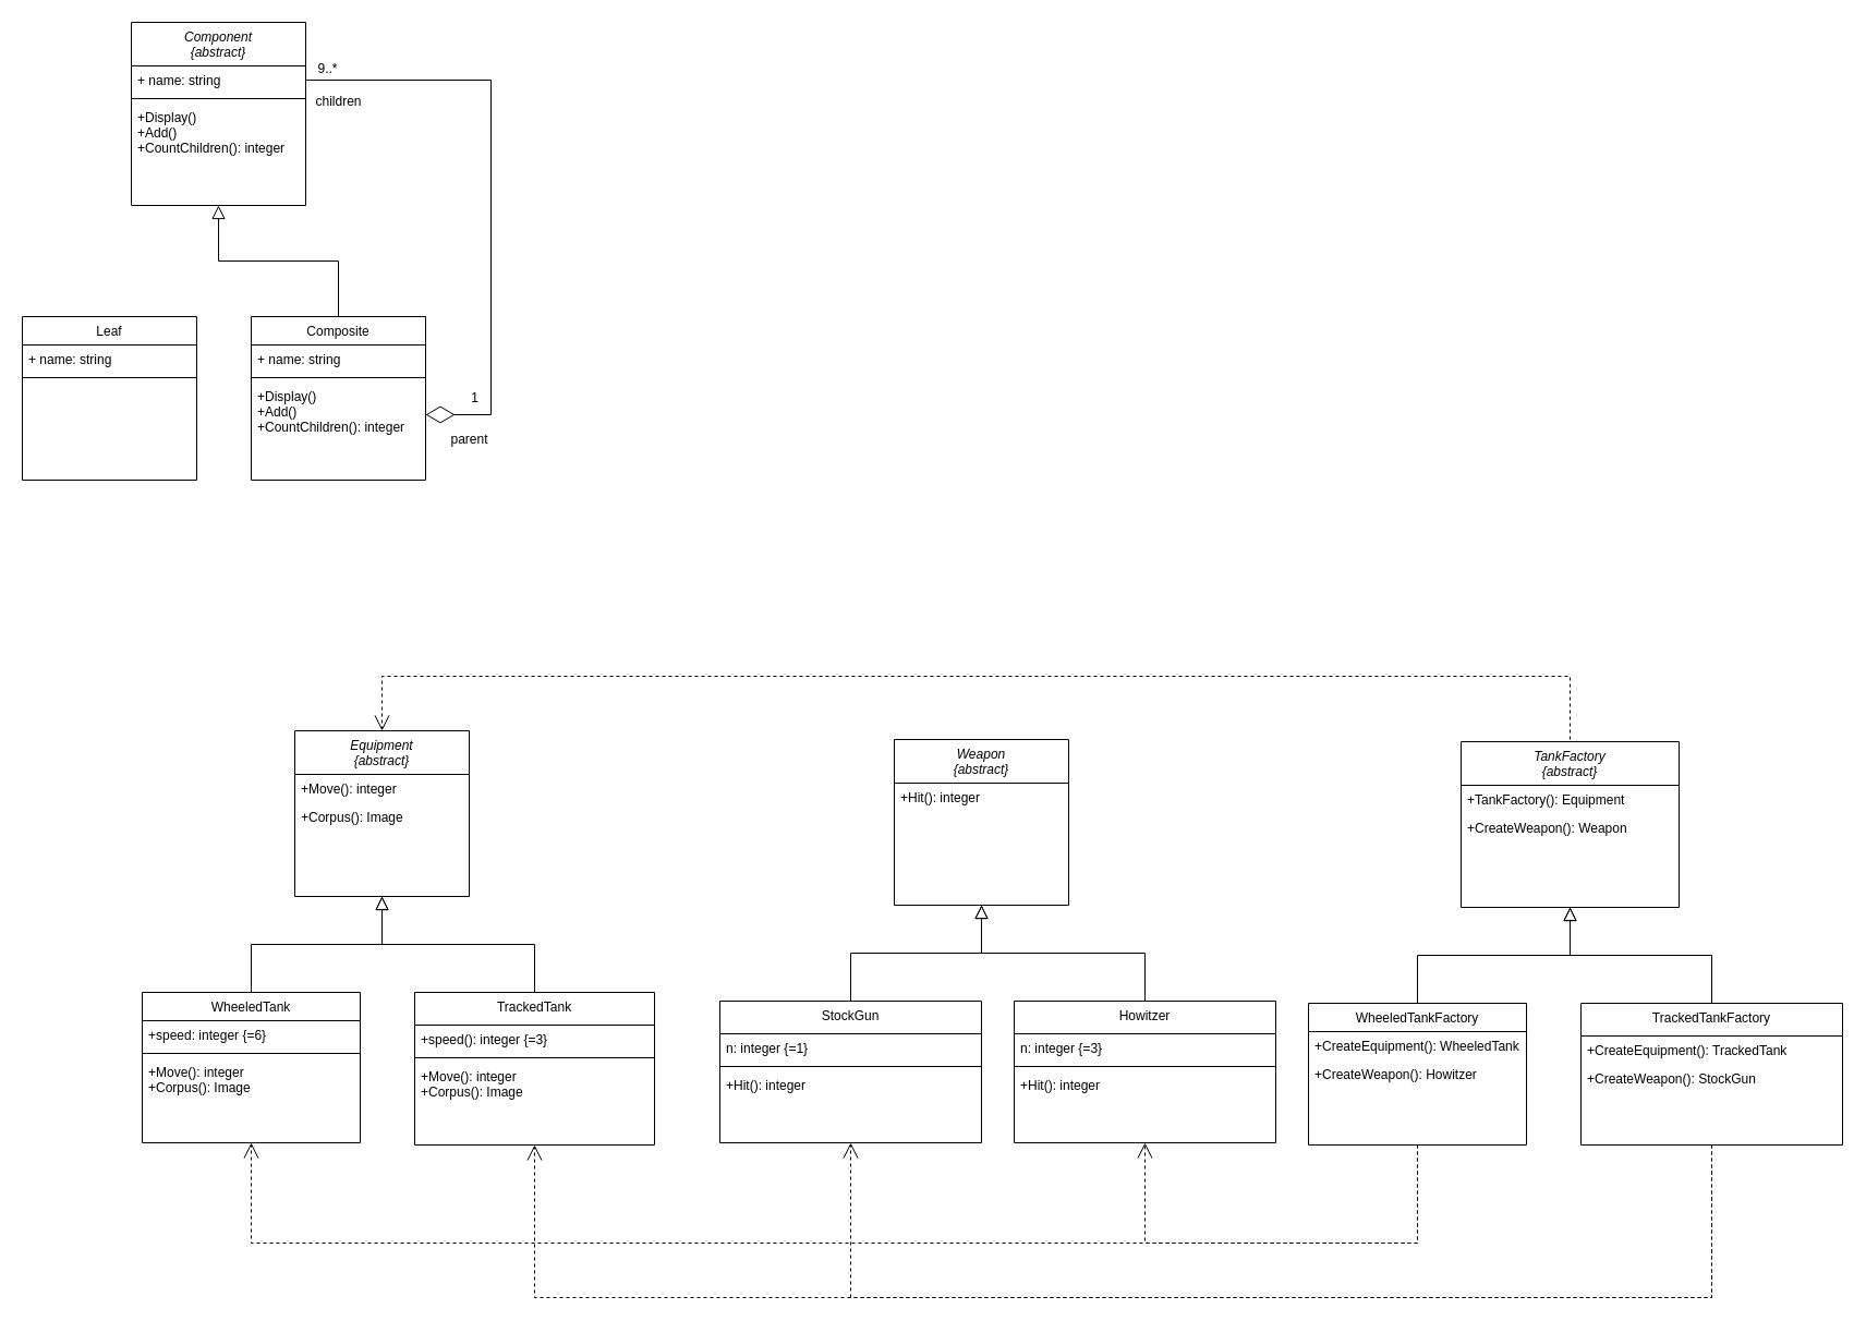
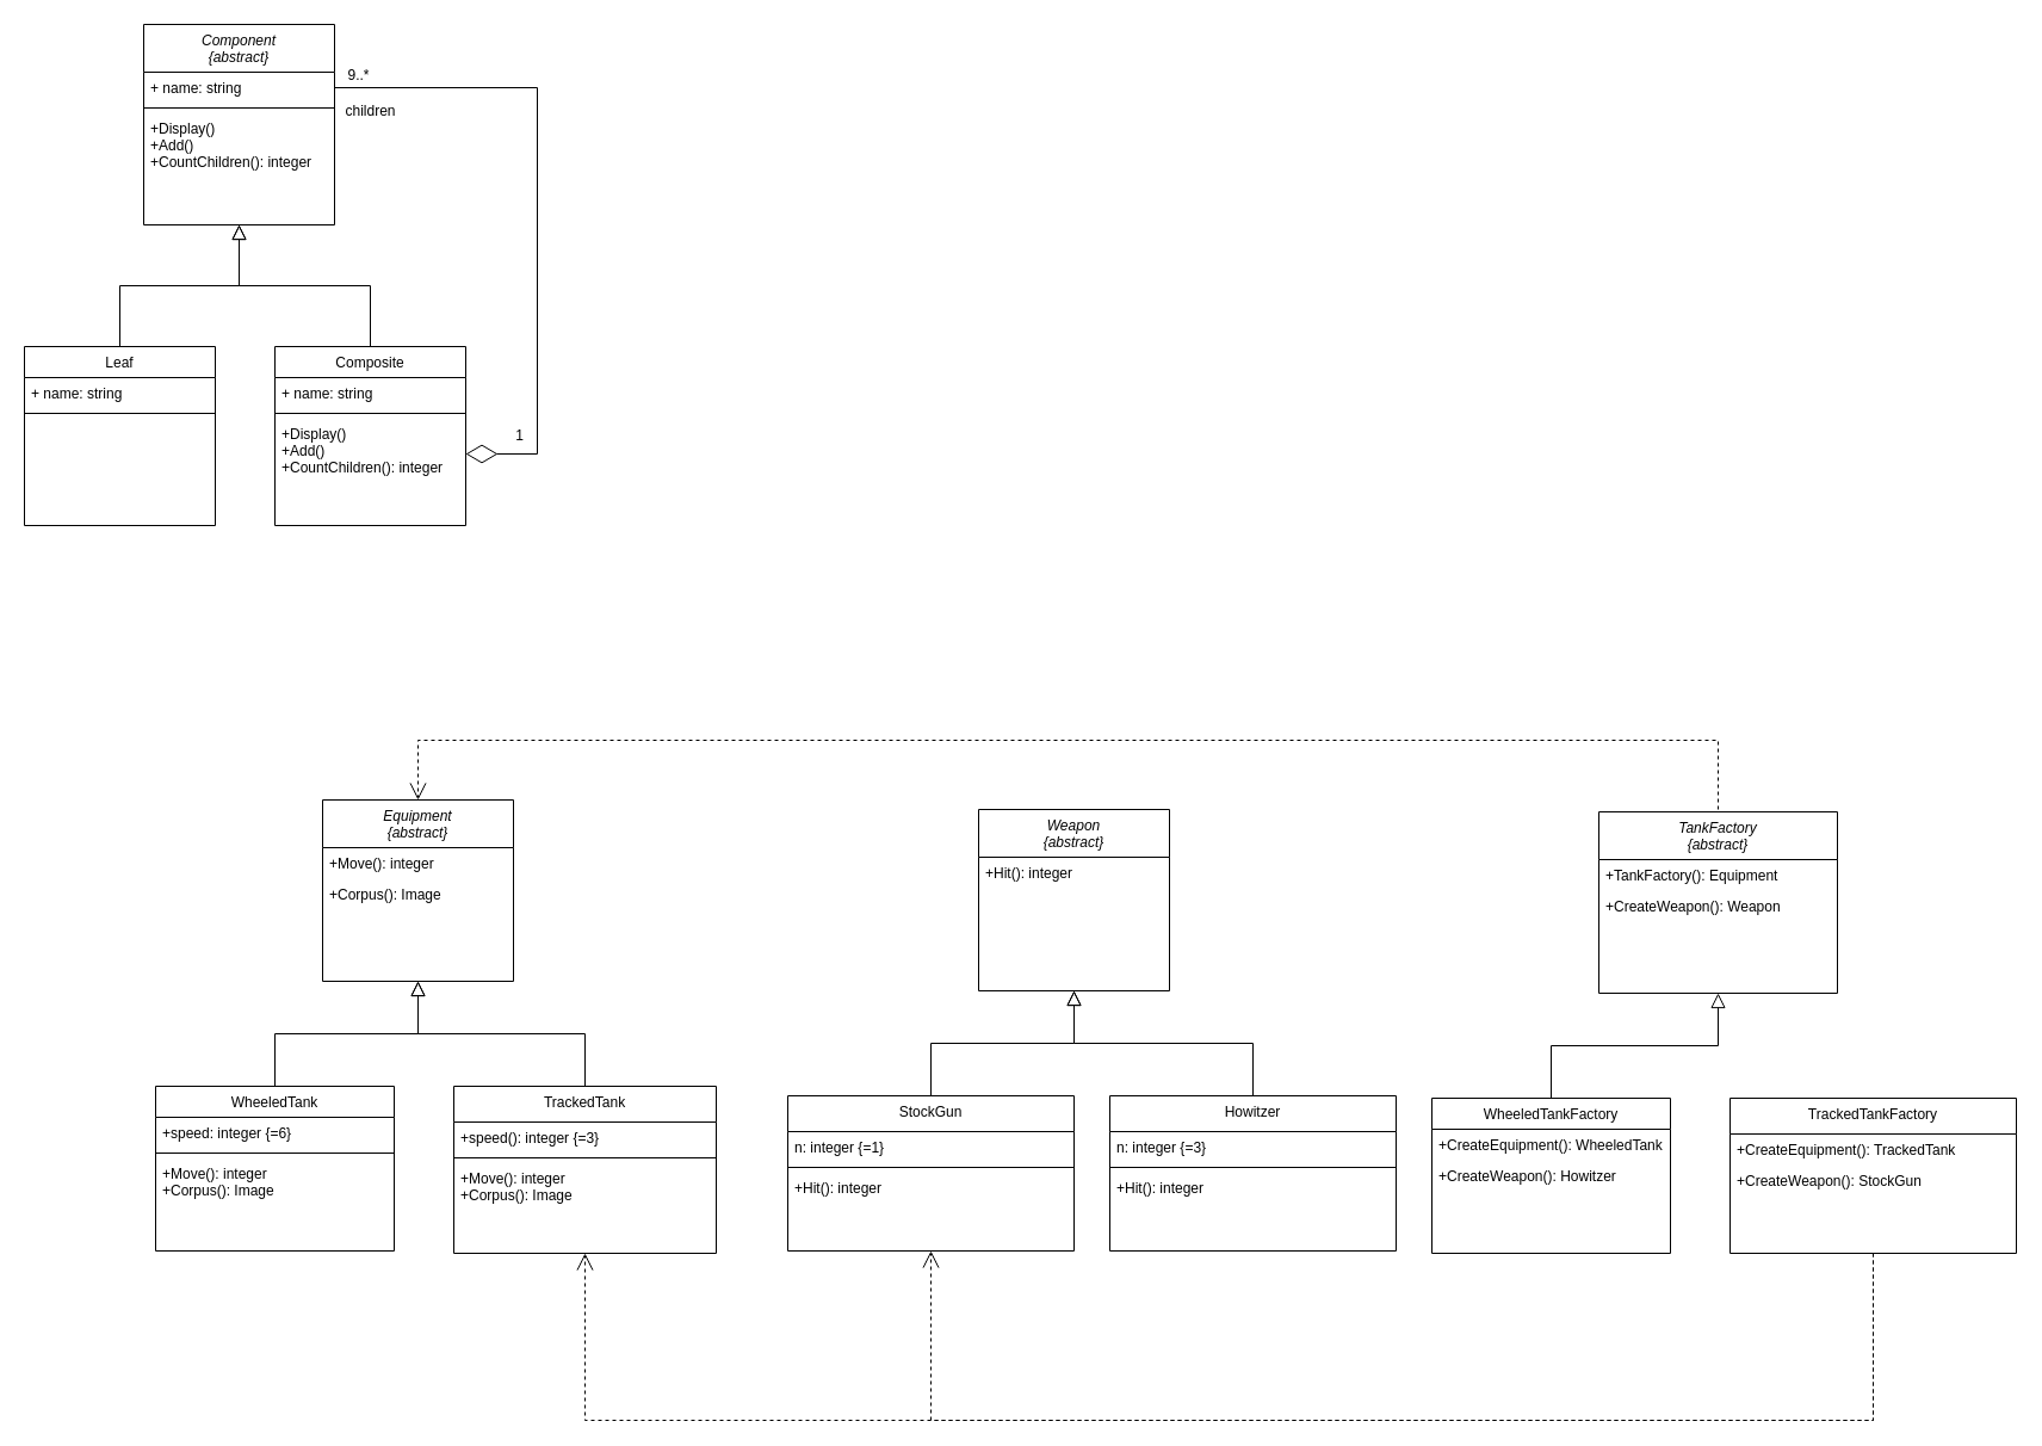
+ <mxCell id="9" value="" style="endArrow=block;endSize=10;endFill=0;shadow=0;strokeWidth=1;rounded=0;curved=0;edgeStyle=elbowEdgeStyle;elbow=vertical;" parent="1" source="6" target="2" edge="1"><mxGeometry width="160" relative="1" as="geometry"><mxPoint x="100" y="133" as="sourcePoint" /><mxPoint x="100" y="133" as="targetPoint" /></mxGeometry></mxCell>
- <mxCell id="17" value="parent" style="text;html=1;align=center;verticalAlign=middle;resizable=0;points=[];autosize=1;strokeColor=none;fillColor=none;" vertex="1" parent="1"><mxGeometry x="400" y="388" width="60" height="30" as="geometry" /></mxCell>
- <mxCell id="30" value="" style="endArrow=block;endSize=10;endFill=0;shadow=0;strokeWidth=1;rounded=0;edgeStyle=elbowEdgeStyle;elbow=vertical;" edge="1" parent="1" source="27" target="20"><mxGeometry width="160" relative="1" as="geometry"><mxPoint x="1330" y="933" as="sourcePoint" /><mxPoint x="1430" y="831" as="targetPoint" /></mxGeometry></mxCell>
- <mxCell id="56" value="" style="endArrow=open;endSize=12;dashed=1;html=1;rounded=0;entryX=0.5;entryY=1;entryDx=0;entryDy=0;exitX=0.5;exitY=1;exitDx=0;exitDy=0;" edge="1" parent="1" source="23" target="47"><mxGeometry width="160" relative="1" as="geometry"><mxPoint x="820" y="960" as="sourcePoint" /><mxPoint x="980" y="960" as="targetPoint" /><Array as="points"><mxPoint x="1300" y="1140" /><mxPoint x="1050" y="1140" /></Array></mxGeometry></mxCell>
- <mxCell id="57" value="" style="endArrow=open;endSize=12;dashed=1;html=1;rounded=0;entryX=0.5;entryY=1;entryDx=0;entryDy=0;exitX=0.5;exitY=1;exitDx=0;exitDy=0;" edge="1" parent="1" source="23" target="34"><mxGeometry width="160" relative="1" as="geometry"><mxPoint x="1030" y="1090" as="sourcePoint" /><mxPoint x="780" y="870" as="targetPoint" /><Array as="points"><mxPoint x="1300" y="1140" /><mxPoint x="230" y="1140" /></Array></mxGeometry></mxCell>
